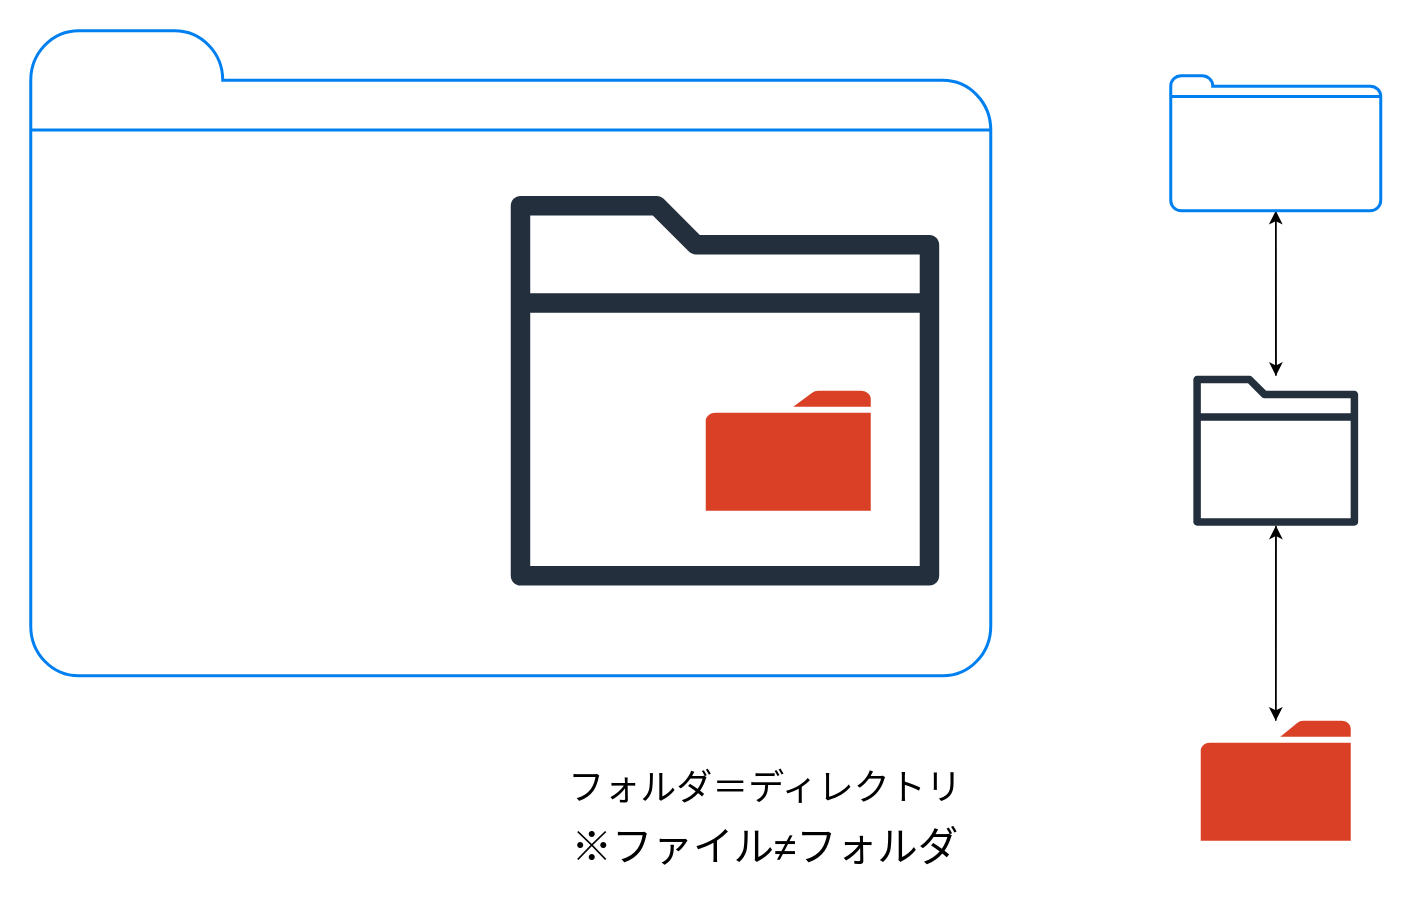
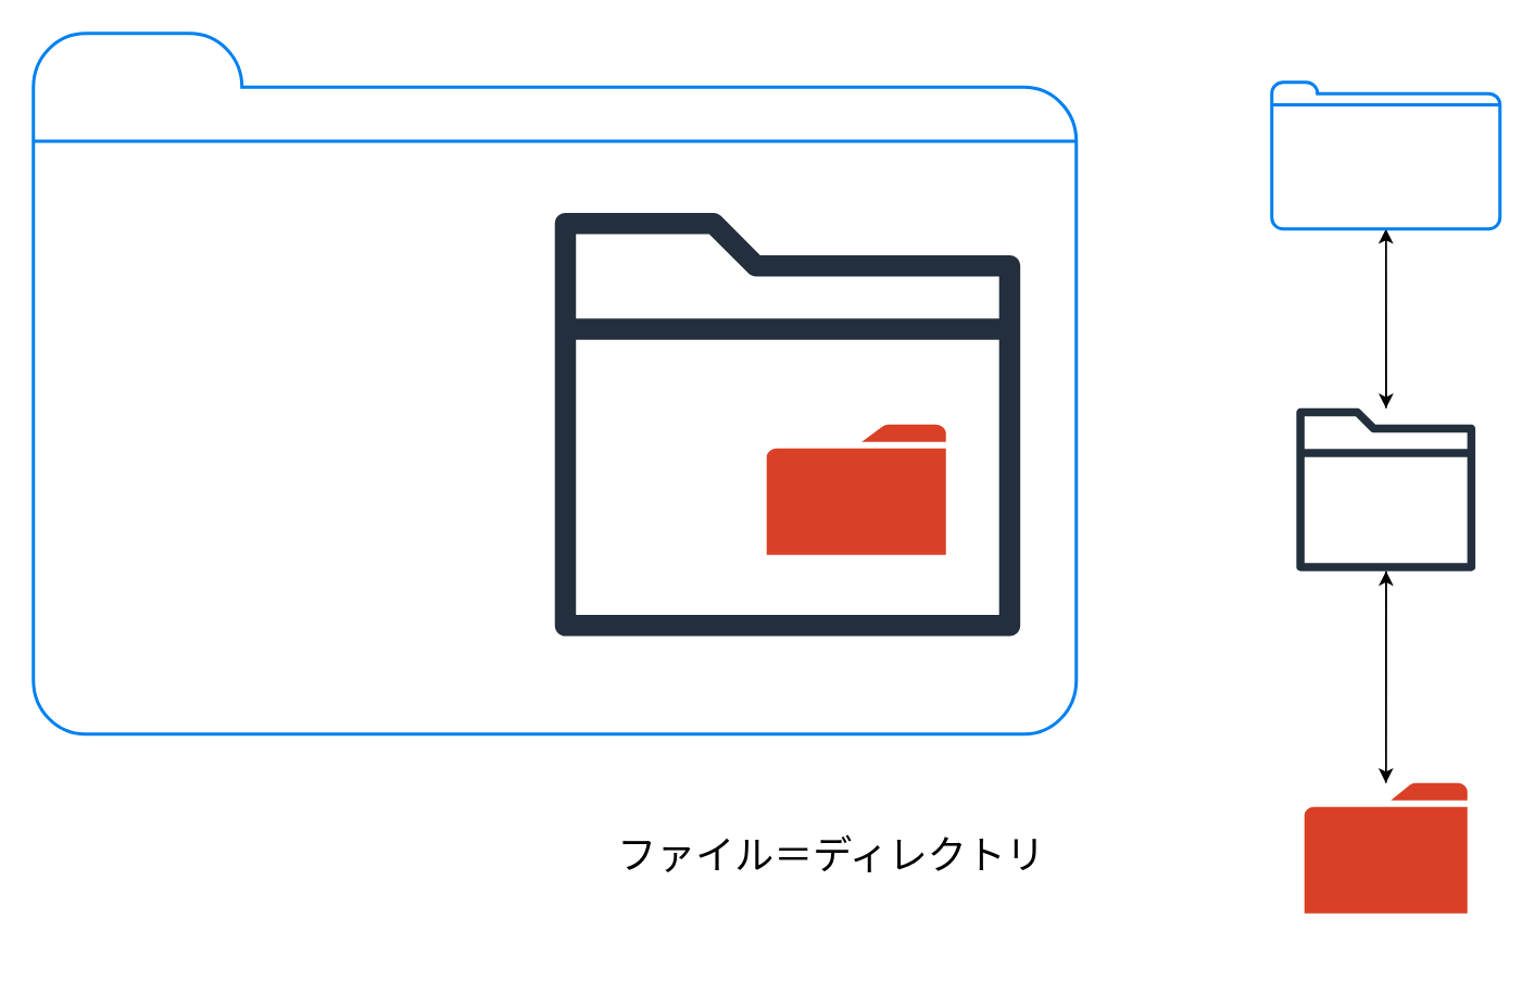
- <mxCell id="9" value="&lt;font style=&quot;font-size: 24px;&quot;&gt;フォルダ＝ディレクトリ&lt;/font&gt;" style="text;html=1;strokeColor=none;fillColor=none;align=center;verticalAlign=middle;whiteSpace=wrap;rounded=0;" parent="1" vertex="1"><mxGeometry x="330" y="510" width="360" height="30" as="geometry" /></mxCell>
+ <mxCell id="9" value="&lt;font style=&quot;font-size: 24px;&quot;&gt;ファイル＝ディレクトリ&lt;/font&gt;" style="text;html=1;strokeColor=none;fillColor=none;align=center;verticalAlign=middle;whiteSpace=wrap;rounded=0;" parent="1" vertex="1"><mxGeometry x="330" y="510" width="360" height="30" as="geometry" /></mxCell>
- <mxCell id="13" value="&lt;font style=&quot;font-size: 27px;&quot;&gt;※ファイル≠フォルダ&lt;/font&gt;" style="text;html=1;align=center;verticalAlign=middle;whiteSpace=wrap;rounded=0;" vertex="1" parent="1"><mxGeometry x="375" y="550" width="270" height="30" as="geometry" /></mxCell>
